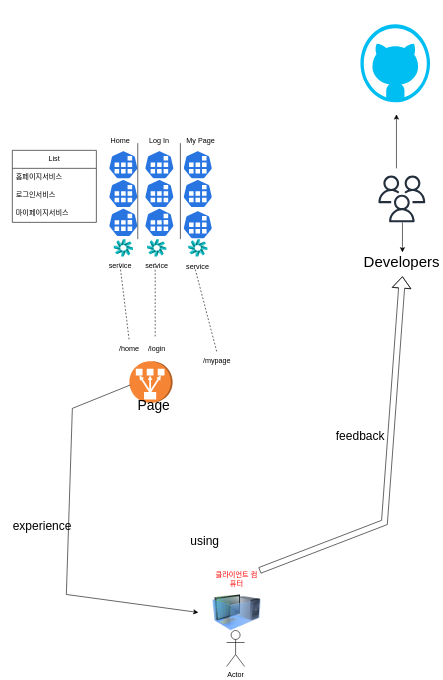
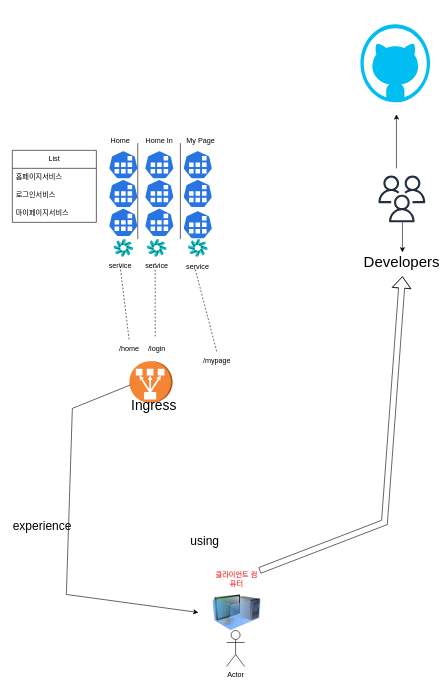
- <mxCell id="21" value="Log In" style="text;html=1;strokeColor=none;fillColor=none;align=center;verticalAlign=middle;whiteSpace=wrap;rounded=0;" vertex="1" parent="1"><mxGeometry x="235" y="220" width="60" height="30" as="geometry" /></mxCell>
+ <mxCell id="21" value="Home In" style="text;html=1;strokeColor=none;fillColor=none;align=center;verticalAlign=middle;whiteSpace=wrap;rounded=0;" vertex="1" parent="1"><mxGeometry x="235" y="220" width="60" height="30" as="geometry" /></mxCell>
- <mxCell id="25" value="Page" style="text;html=1;strokeColor=none;fillColor=none;align=center;verticalAlign=middle;whiteSpace=wrap;rounded=0;fontSize=23;" vertex="1" parent="1"><mxGeometry x="225.5" y="660" width="60" height="30" as="geometry" /></mxCell>
+ <mxCell id="25" value="Ingress" style="text;html=1;strokeColor=none;fillColor=none;align=center;verticalAlign=middle;whiteSpace=wrap;rounded=0;fontSize=23;" vertex="1" parent="1"><mxGeometry x="225.5" y="660" width="60" height="30" as="geometry" /></mxCell>
- <mxCell id="45" value="feedback" style="text;html=1;strokeColor=none;fillColor=none;align=center;verticalAlign=middle;whiteSpace=wrap;rounded=0;fontSize=20;" vertex="1" parent="1"><mxGeometry x="570" y="710" width="60" height="30" as="geometry" /></mxCell>
